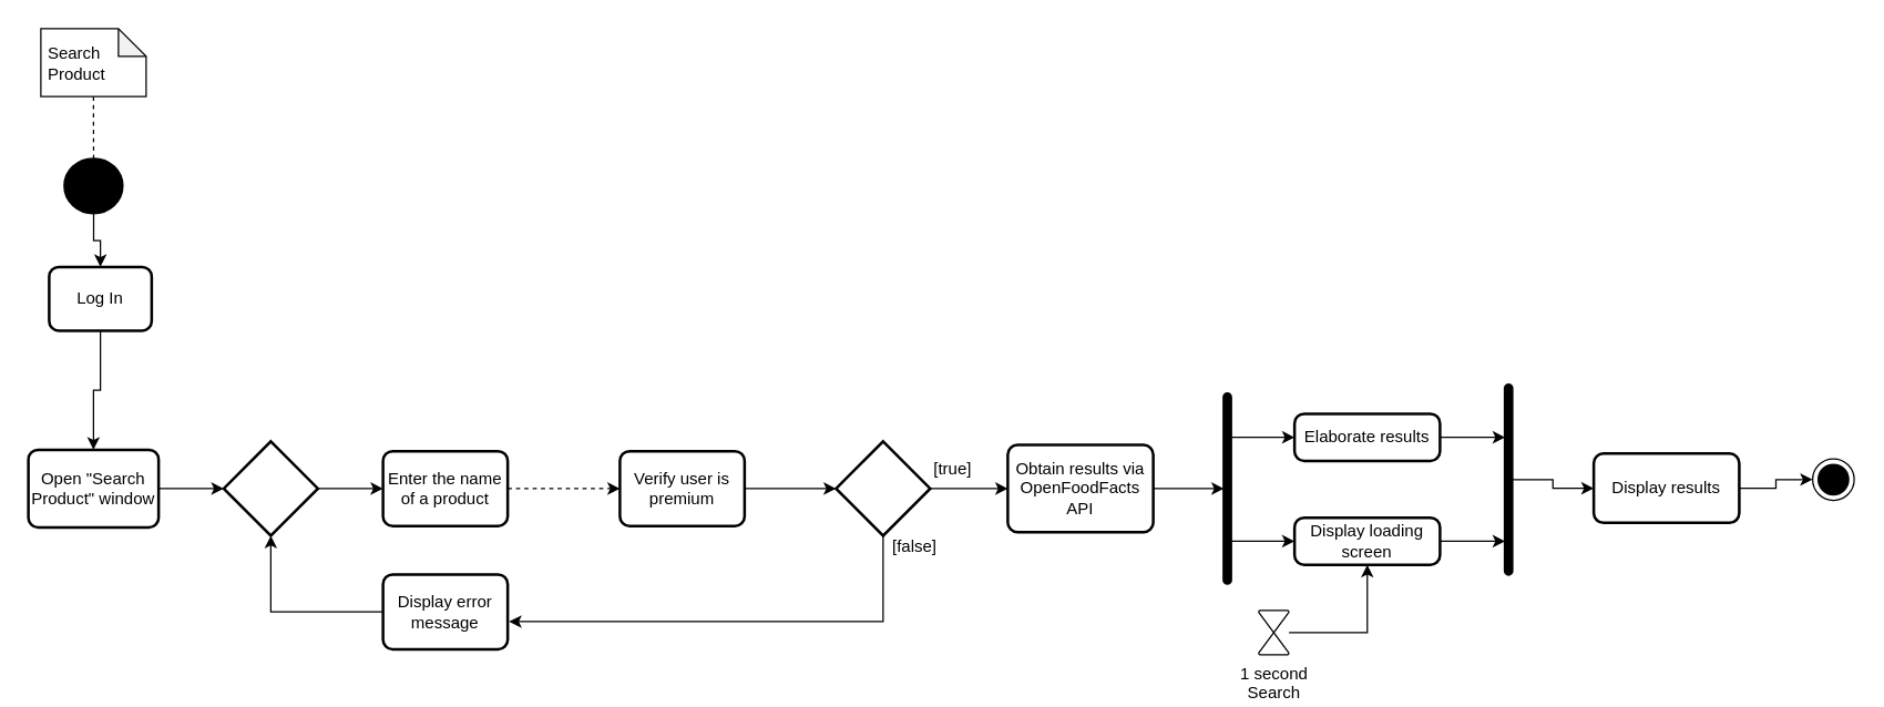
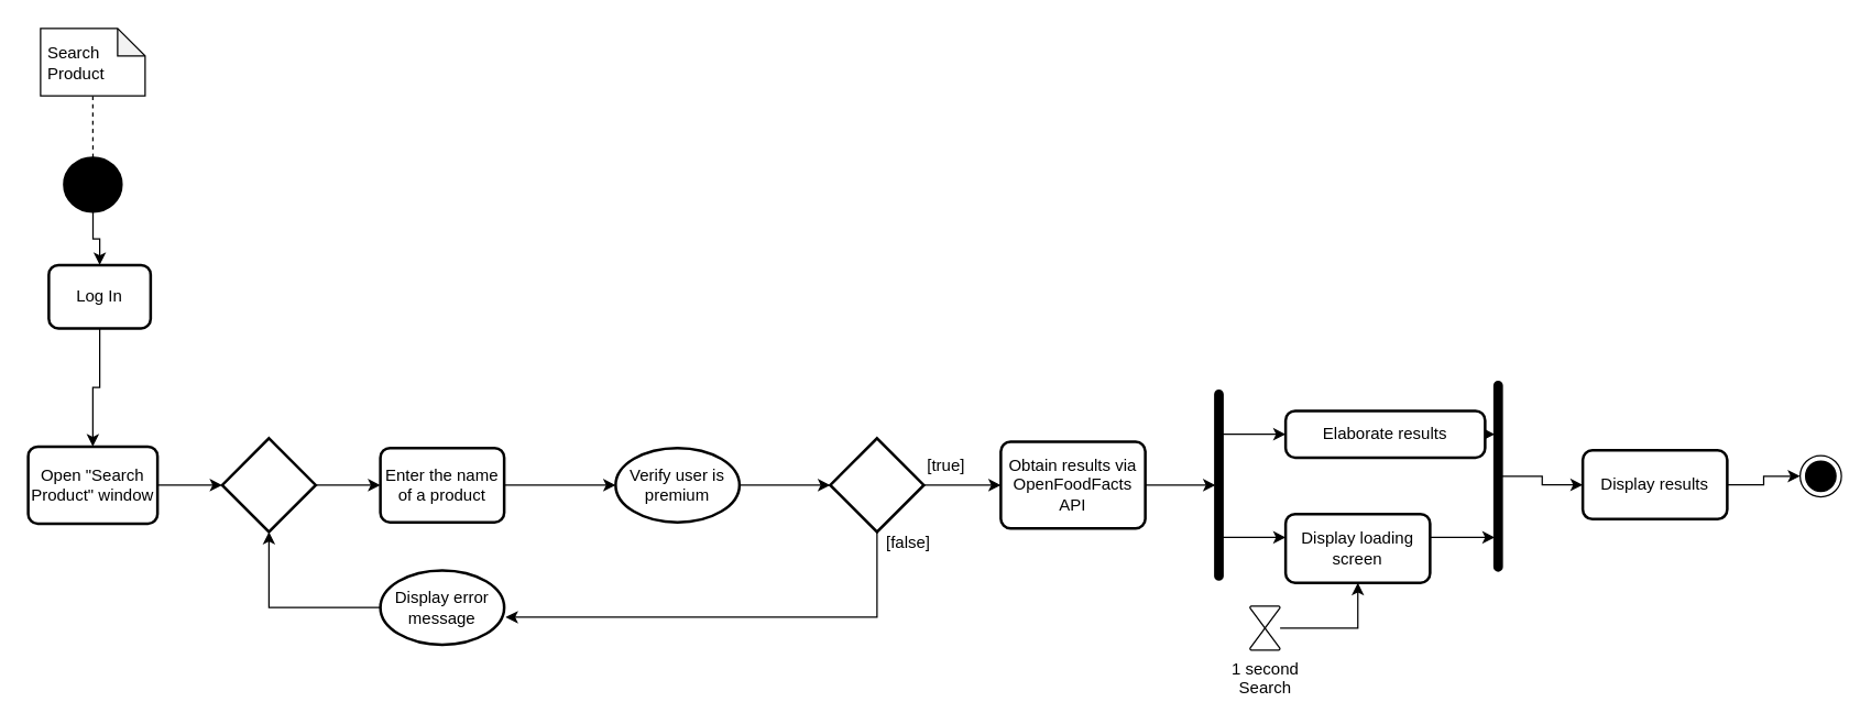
- <mxCell id="29" value="Elaborate results" style="rounded=1;whiteSpace=wrap;html=1;absoluteArcSize=1;arcSize=14;strokeWidth=2;fillColor=#FFFFFF;" vertex="1" parent="1"><mxGeometry x="934" y="298" width="105" height="34" as="geometry" /></mxCell>
+ <mxCell id="29" value="Elaborate results" style="rounded=1;whiteSpace=wrap;html=1;absoluteArcSize=1;arcSize=14;strokeWidth=2;fillColor=#FFFFFF;" vertex="1" parent="1"><mxGeometry x="934" y="298" width="145" height="34" as="geometry" /></mxCell>
- <mxCell id="13" style="edgeStyle=orthogonalEdgeStyle;rounded=0;orthogonalLoop=1;jettySize=auto;html=1;endArrow=classic;endFill=1;dashed=1;" edge="1" parent="1" source="14" target="24"><mxGeometry relative="1" as="geometry" /></mxCell>
+ <mxCell id="13" style="edgeStyle=orthogonalEdgeStyle;rounded=0;orthogonalLoop=1;jettySize=auto;html=1;endArrow=classic;endFill=1;" edge="1" parent="1" source="14" target="24"><mxGeometry relative="1" as="geometry" /></mxCell>
- <mxCell id="24" value="Verify user is premium" style="rounded=1;whiteSpace=wrap;html=1;absoluteArcSize=1;arcSize=14;strokeWidth=2;fillColor=#FFFFFF;" vertex="1" parent="1"><mxGeometry x="447" y="325" width="90" height="54" as="geometry" /></mxCell>
+ <mxCell id="24" value="Verify user is premium" style="ellipse;whiteSpace=wrap;html=1;absoluteArcSize=1;arcSize=14;strokeWidth=2;fillColor=#FFFFFF;" vertex="1" parent="1"><mxGeometry x="447" y="325" width="90" height="54" as="geometry" /></mxCell>
- <mxCell id="31" value="Display loading screen" style="rounded=1;whiteSpace=wrap;html=1;absoluteArcSize=1;arcSize=14;strokeWidth=2;fillColor=#FFFFFF;" vertex="1" parent="1"><mxGeometry x="934" y="373" width="105" height="34" as="geometry" /></mxCell>
+ <mxCell id="31" value="Display loading screen" style="rounded=1;whiteSpace=wrap;html=1;absoluteArcSize=1;arcSize=14;strokeWidth=2;fillColor=#FFFFFF;" vertex="1" parent="1"><mxGeometry x="934" y="373" width="105" height="50" as="geometry" /></mxCell>
- <mxCell id="17" value="Display error message" style="rounded=1;whiteSpace=wrap;html=1;absoluteArcSize=1;arcSize=14;strokeWidth=2;fillColor=#FFFFFF;" vertex="1" parent="1"><mxGeometry x="276" y="414" width="90" height="54" as="geometry" /></mxCell>
+ <mxCell id="17" value="Display error message" style="ellipse;whiteSpace=wrap;html=1;absoluteArcSize=1;arcSize=14;strokeWidth=2;fillColor=#FFFFFF;" vertex="1" parent="1"><mxGeometry x="276" y="414" width="90" height="54" as="geometry" /></mxCell>
